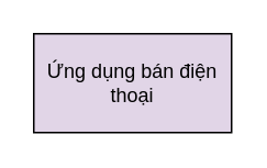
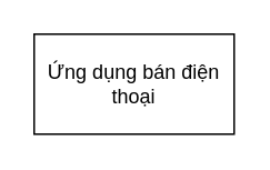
- <mxCell id="2" value="Ứng dụng bán điện thoại" style="rounded=0;whiteSpace=wrap;html=1;fillColor=#e1d5e7;" vertex="1" parent="1"><mxGeometry x="20" y="20" width="120" height="60" as="geometry" /></mxCell>
+ <mxCell id="2" value="Ứng dụng bán điện thoại" style="rounded=0;whiteSpace=wrap;html=1;" vertex="1" parent="1"><mxGeometry x="20" y="20" width="120" height="60" as="geometry" /></mxCell>
